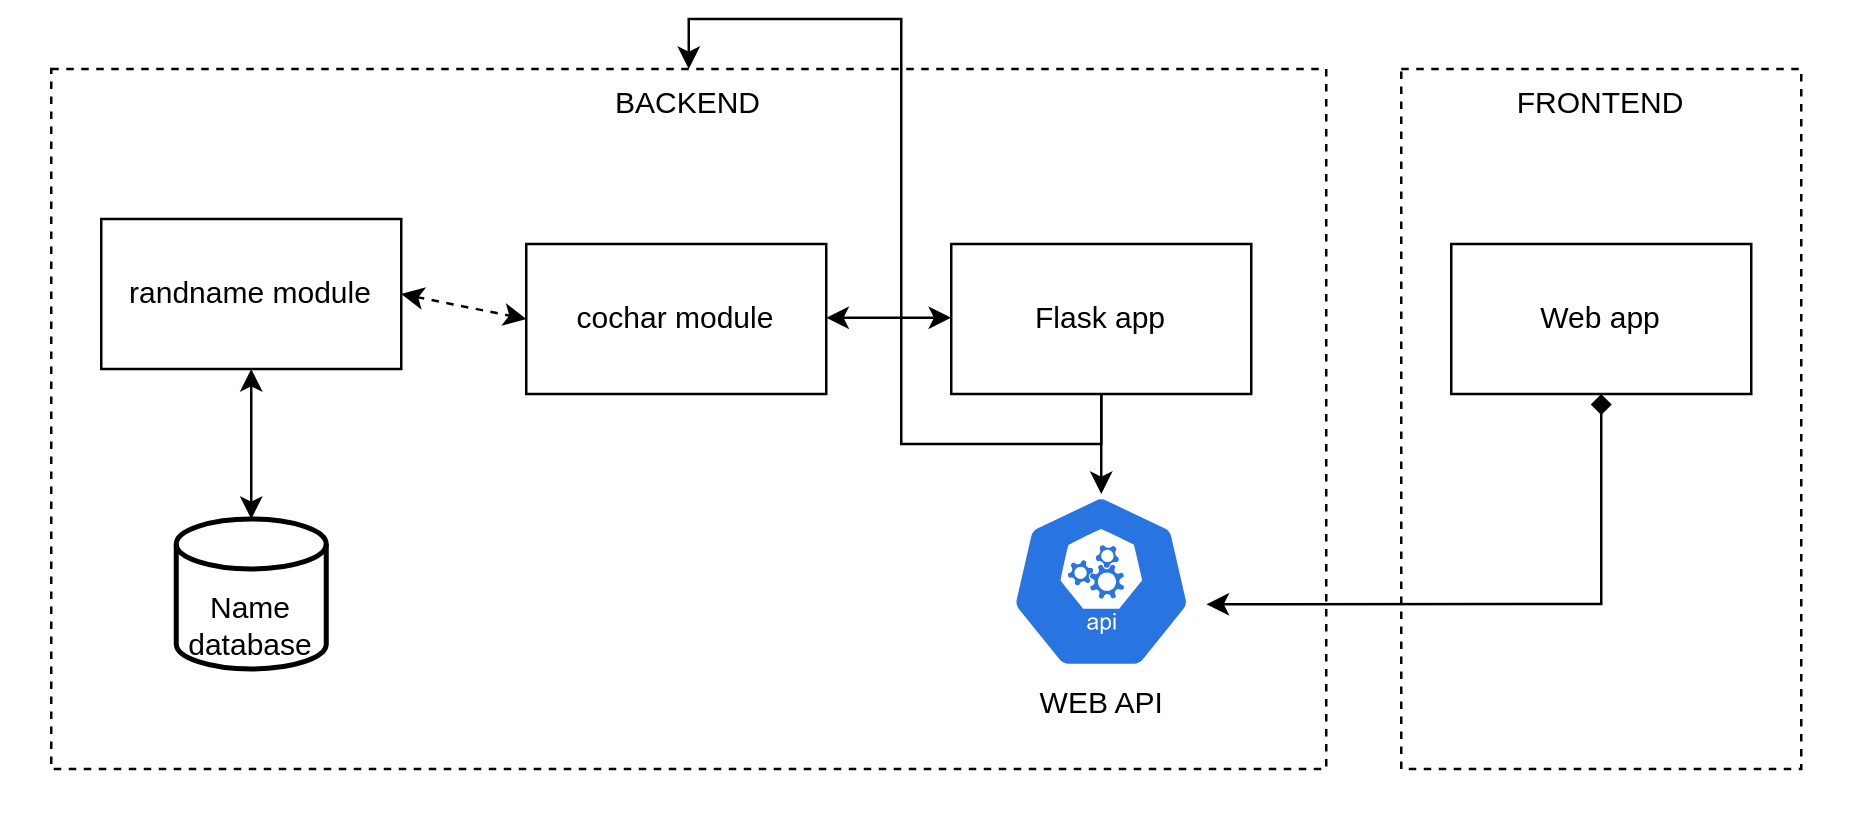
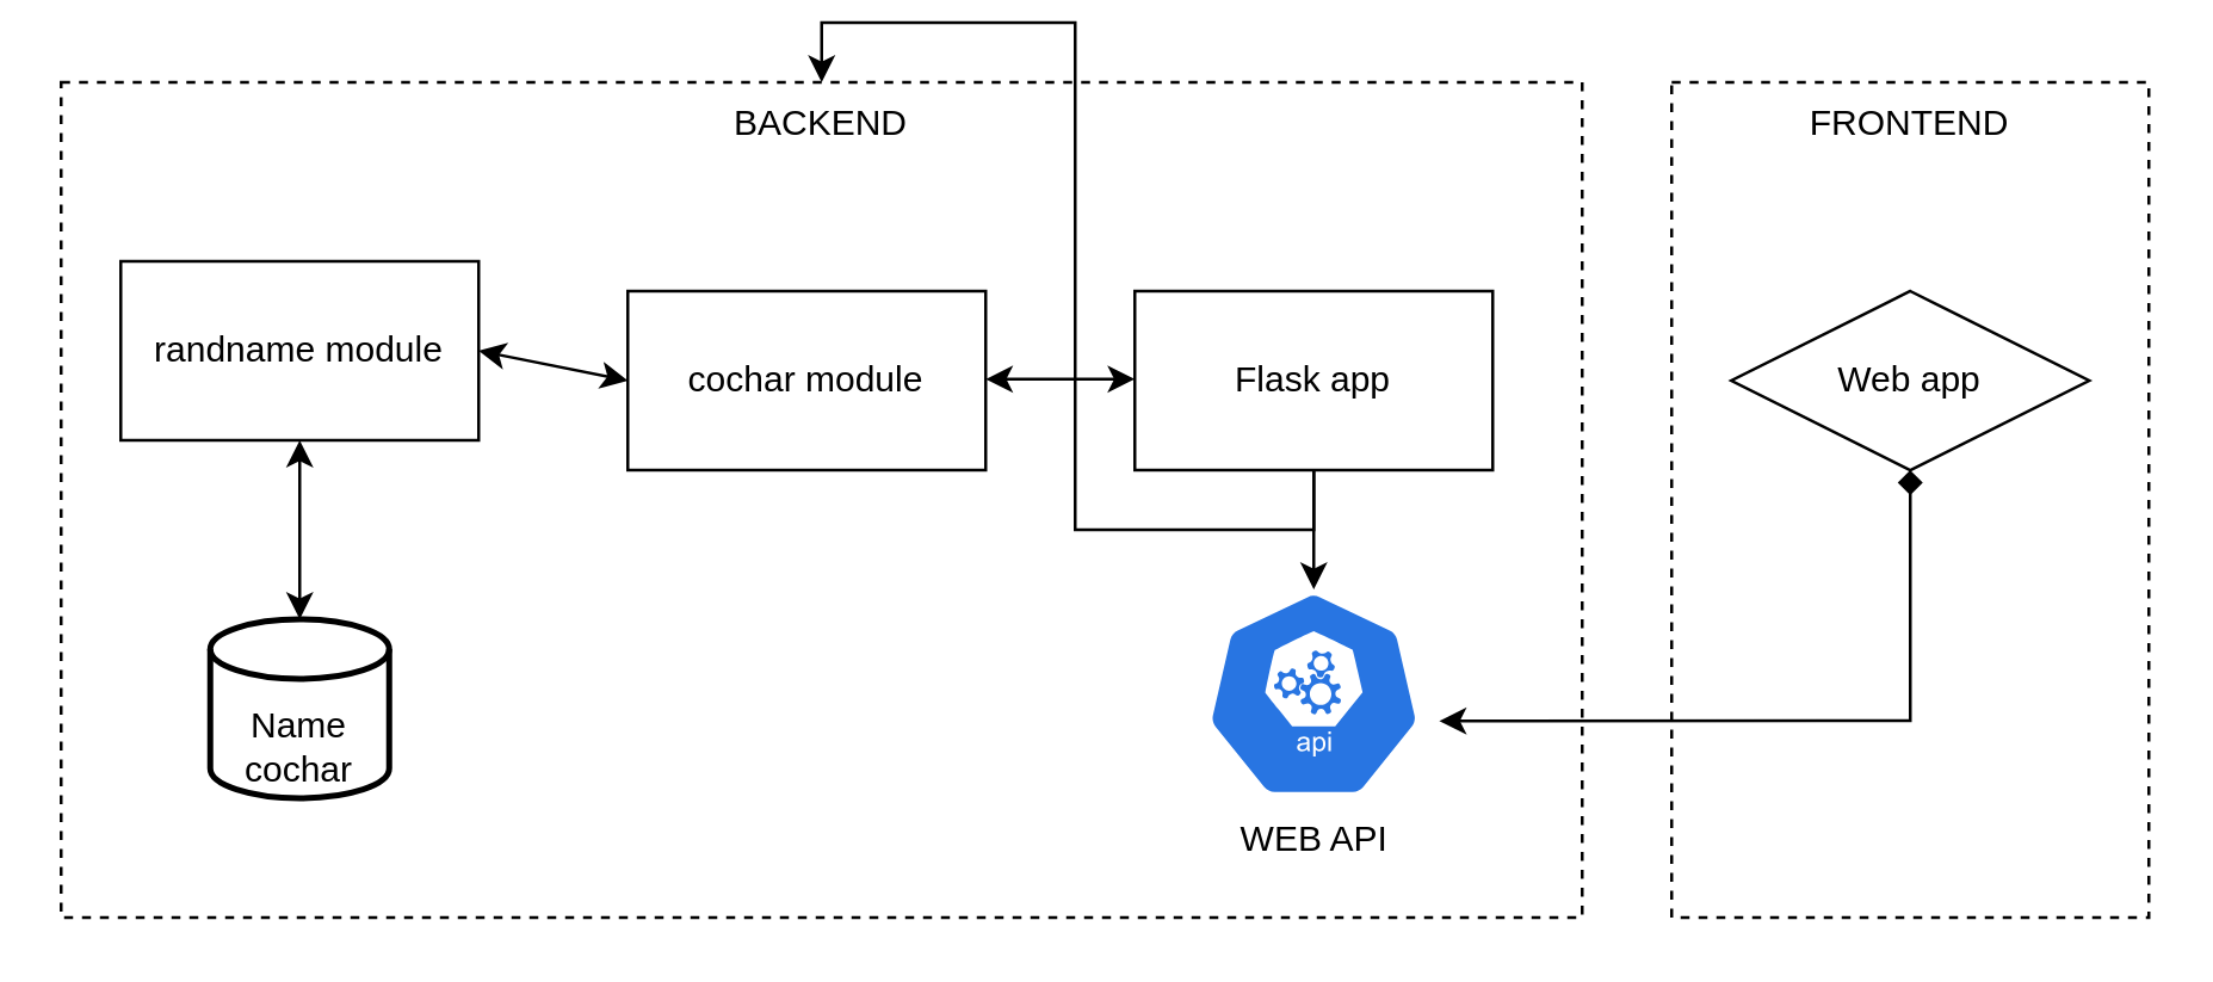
- <mxCell id="11" value="" style="endArrow=classic;startArrow=classic;html=1;rounded=0;exitX=1;exitY=0.5;exitDx=0;exitDy=0;entryX=0;entryY=0.5;entryDx=0;entryDy=0;dashed=1;" edge="1" parent="1" source="3" target="4"><mxGeometry width="50" height="50" relative="1" as="geometry"><mxPoint x="250" y="90" as="sourcePoint" /><mxPoint x="300" y="40" as="targetPoint" /></mxGeometry></mxCell>
+ <mxCell id="11" value="" style="endArrow=classic;startArrow=classic;html=1;rounded=0;exitX=1;exitY=0.5;exitDx=0;exitDy=0;entryX=0;entryY=0.5;entryDx=0;entryDy=0;" edge="1" parent="1" source="3" target="4"><mxGeometry width="50" height="50" relative="1" as="geometry"><mxPoint x="250" y="90" as="sourcePoint" /><mxPoint x="300" y="40" as="targetPoint" /></mxGeometry></mxCell>
- <mxCell id="9" value="Web app" style="rounded=0;whiteSpace=wrap;html=1;" vertex="1" parent="1"><mxGeometry x="580" y="90" width="120" height="60" as="geometry" /></mxCell>
+ <mxCell id="9" value="Web app" style="rhombus;whiteSpace=wrap;html=1;" vertex="1" parent="1"><mxGeometry x="580" y="90" width="120" height="60" as="geometry" /></mxCell>
- <mxCell id="2" value="Name database" style="strokeWidth=2;html=1;shape=mxgraph.flowchart.database;whiteSpace=wrap;verticalAlign=bottom;" vertex="1" parent="1"><mxGeometry x="70" y="200" width="60" height="60" as="geometry" /></mxCell>
+ <mxCell id="2" value="Name cochar" style="strokeWidth=2;html=1;shape=mxgraph.flowchart.database;whiteSpace=wrap;verticalAlign=bottom;" vertex="1" parent="1"><mxGeometry x="70" y="200" width="60" height="60" as="geometry" /></mxCell>
